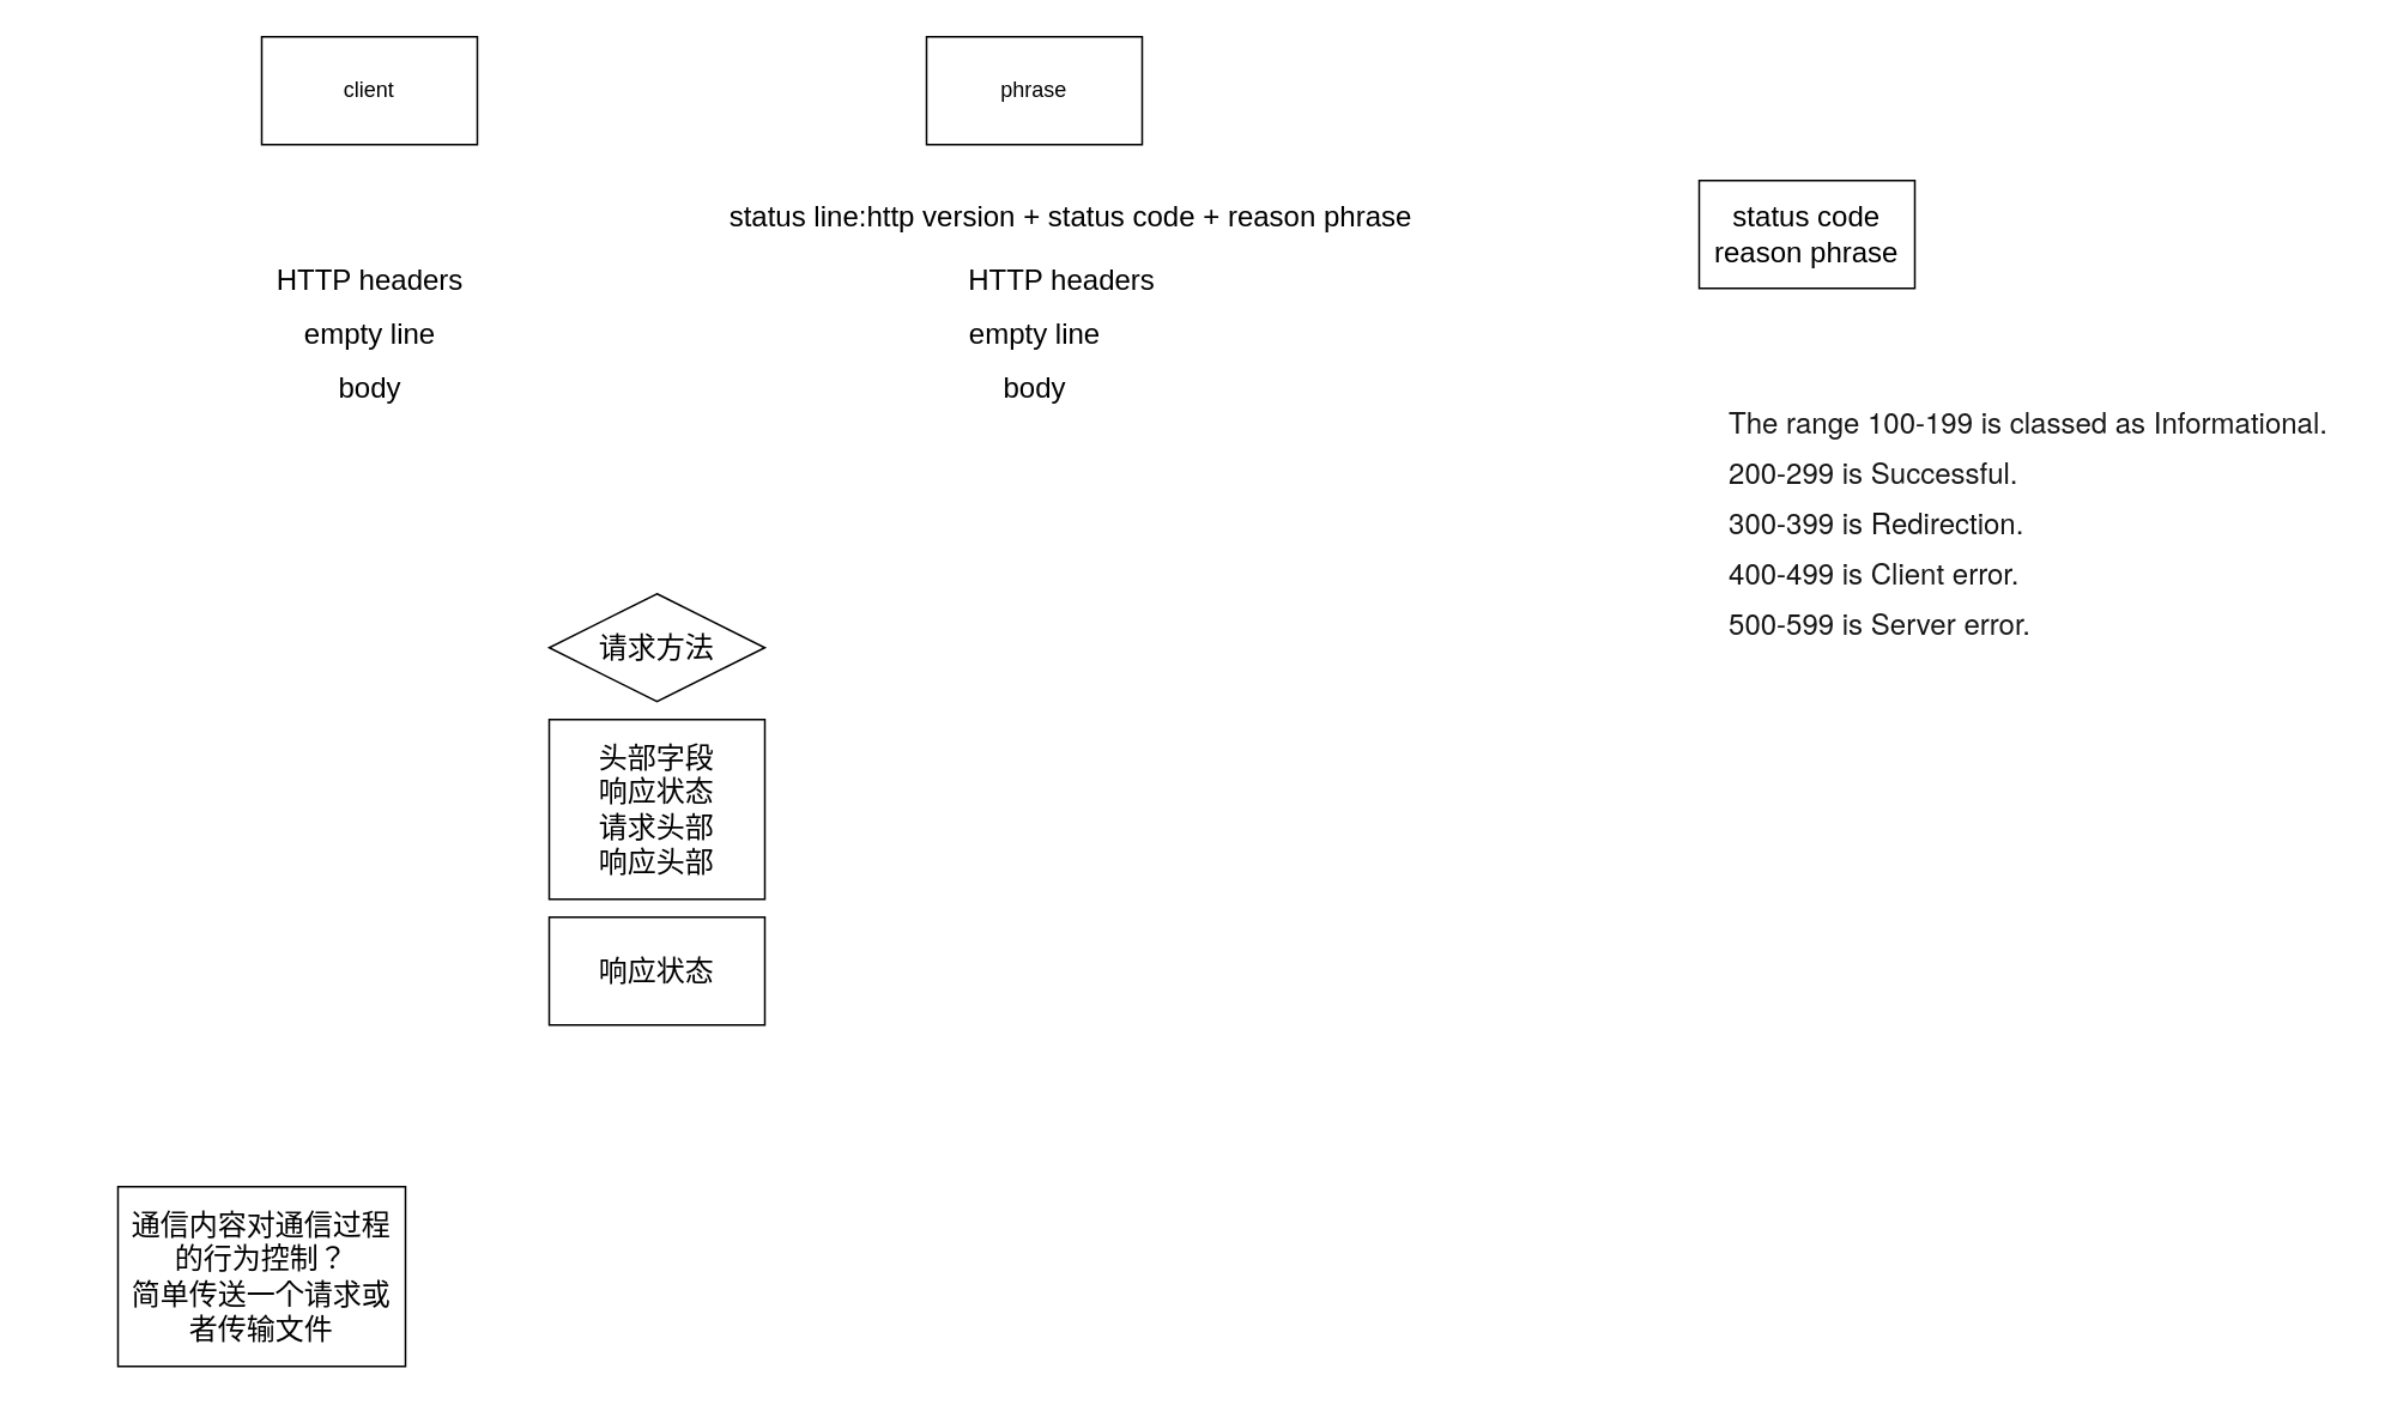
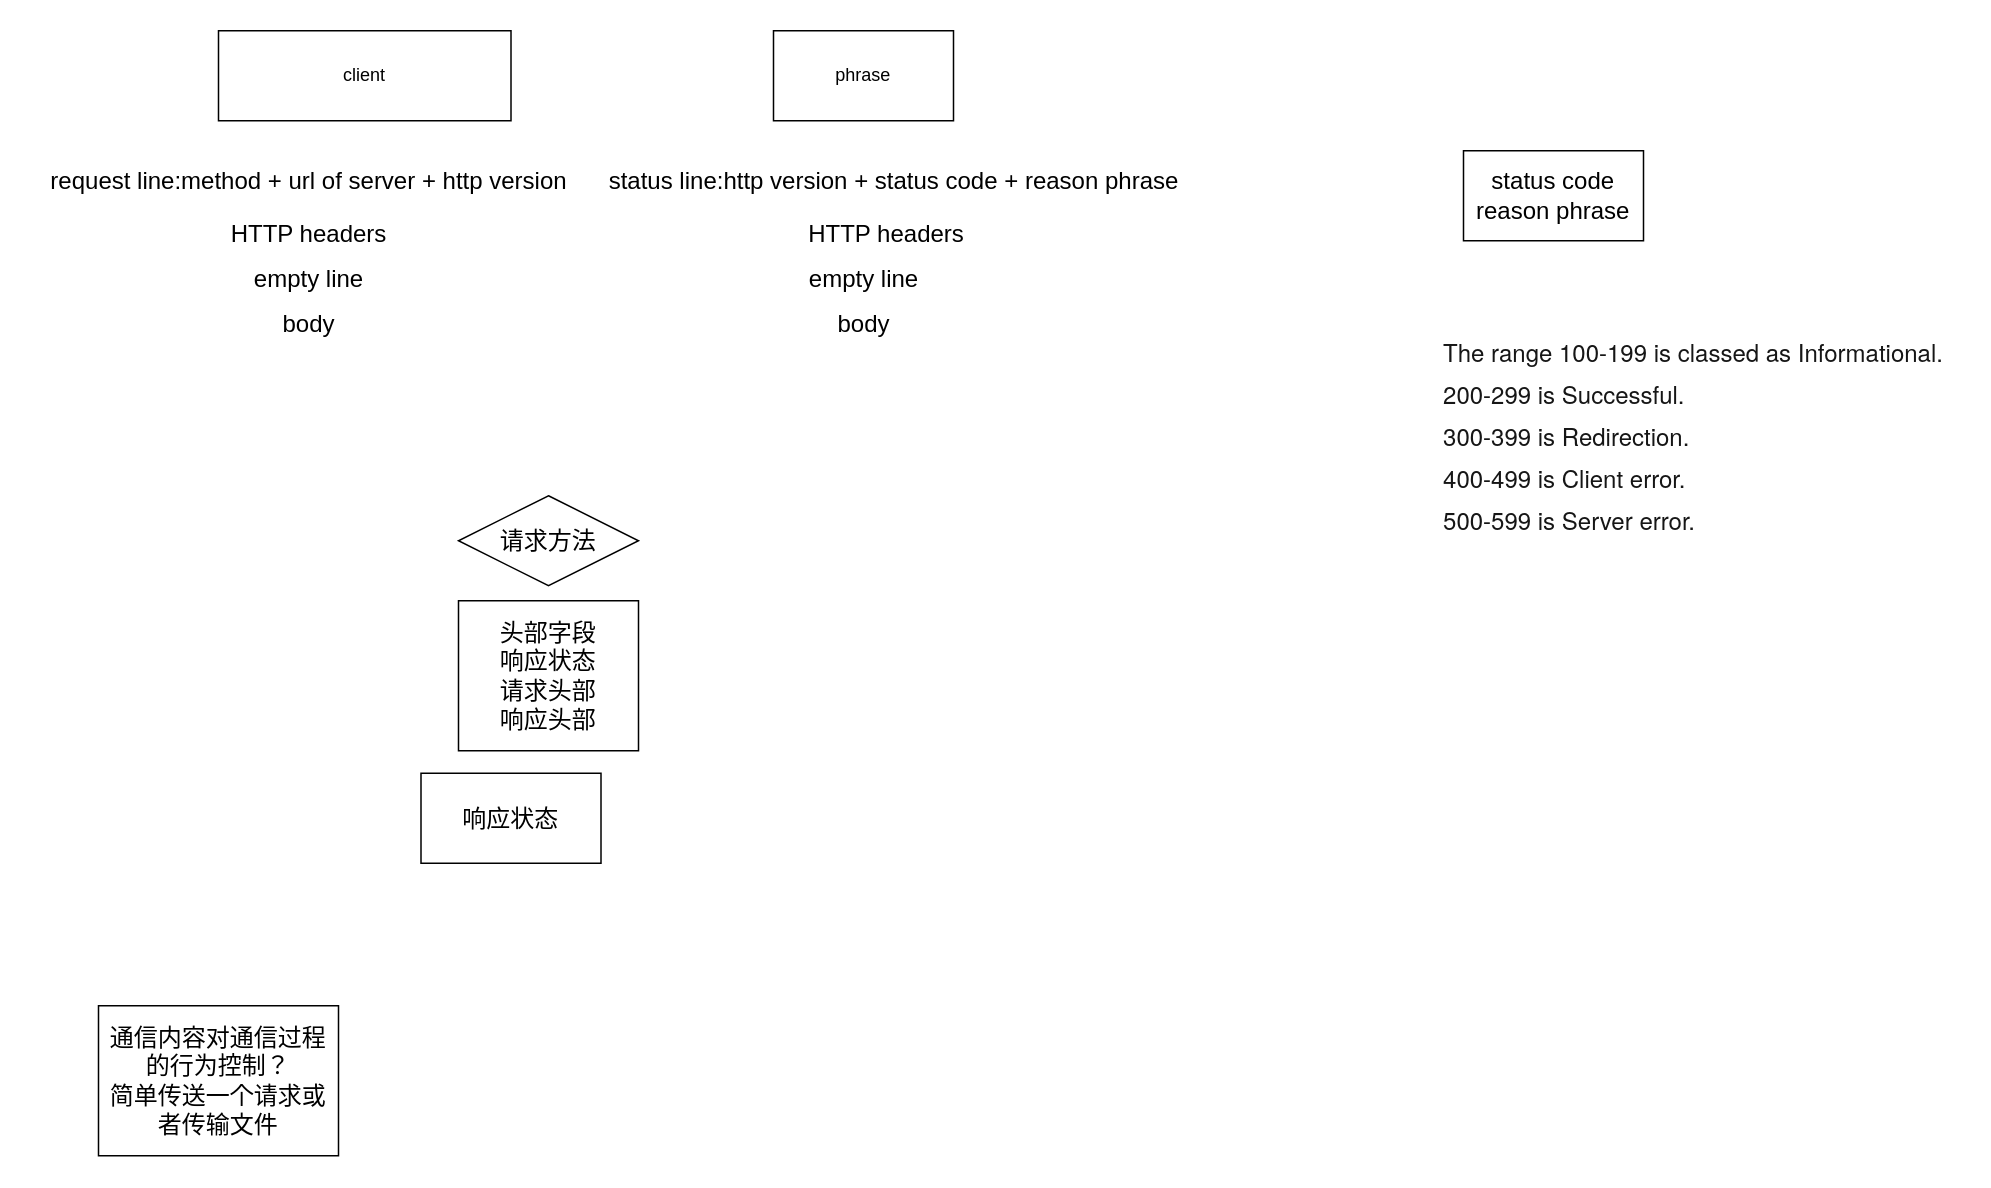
- <mxCell id="3" value="client" style="whiteSpace=wrap;html=1;" parent="1" vertex="1"><mxGeometry x="145" y="20" width="120" height="60" as="geometry" /></mxCell>
+ <mxCell id="3" value="client" style="whiteSpace=wrap;html=1;" parent="1" vertex="1"><mxGeometry x="145" y="20" width="195" height="60" as="geometry" /></mxCell>
+ <mxCell id="7" value="&lt;font style=&quot;font-size: 16px;&quot;&gt;request line:method + url of server + http version&lt;/font&gt;" style="text;html=1;align=center;verticalAlign=middle;resizable=0;points=[];autosize=1;strokeColor=none;fillColor=none;" parent="1" vertex="1"><mxGeometry x="20" y="105" width="370" height="30" as="geometry" /></mxCell>
- <mxCell id="12" value="status code&lt;br&gt;reason phrase" style="whiteSpace=wrap;html=1;fontSize=16;" parent="1" vertex="1"><mxGeometry x="945" y="100" width="120" height="60" as="geometry" /></mxCell>
+ <mxCell id="12" value="status code&lt;br&gt;reason phrase" style="whiteSpace=wrap;html=1;fontSize=16;" parent="1" vertex="1"><mxGeometry x="975" y="100" width="120" height="60" as="geometry" /></mxCell>
- <mxCell id="16" value="响应状态" style="whiteSpace=wrap;html=1;fontSize=16;" parent="1" vertex="1"><mxGeometry x="305" y="510" width="120" height="60" as="geometry" /></mxCell>
+ <mxCell id="16" value="响应状态" style="whiteSpace=wrap;html=1;fontSize=16;" parent="1" vertex="1"><mxGeometry x="280" y="515" width="120" height="60" as="geometry" /></mxCell>
- <mxCell id="17" value="通信内容对通信过程的行为控制？&lt;br&gt;简单传送一个请求或者传输文件" style="whiteSpace=wrap;html=1;fontSize=16;" parent="1" vertex="1"><mxGeometry x="65" y="660" width="160" height="100" as="geometry" /></mxCell>
+ <mxCell id="17" value="通信内容对通信过程的行为控制？&lt;br&gt;简单传送一个请求或者传输文件" style="whiteSpace=wrap;html=1;fontSize=16;" parent="1" vertex="1"><mxGeometry x="65" y="670" width="160" height="100" as="geometry" /></mxCell>
